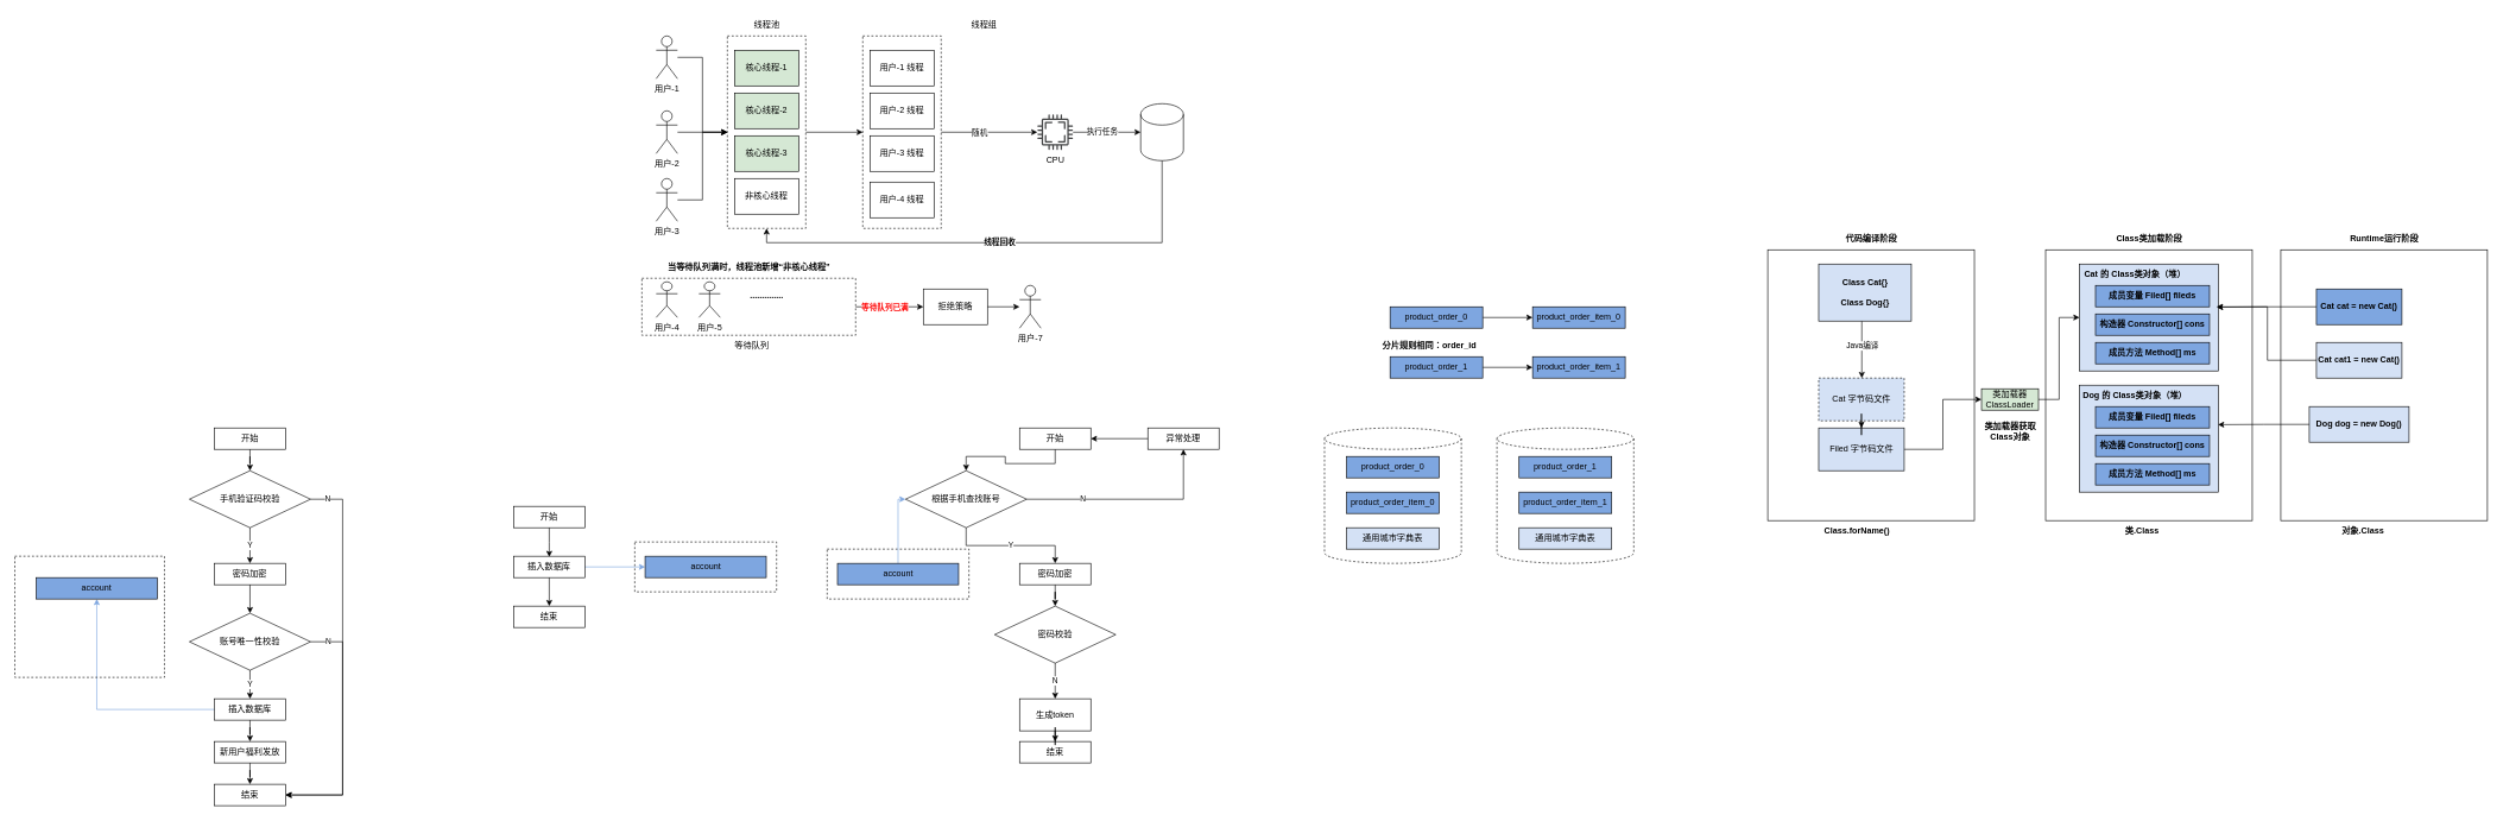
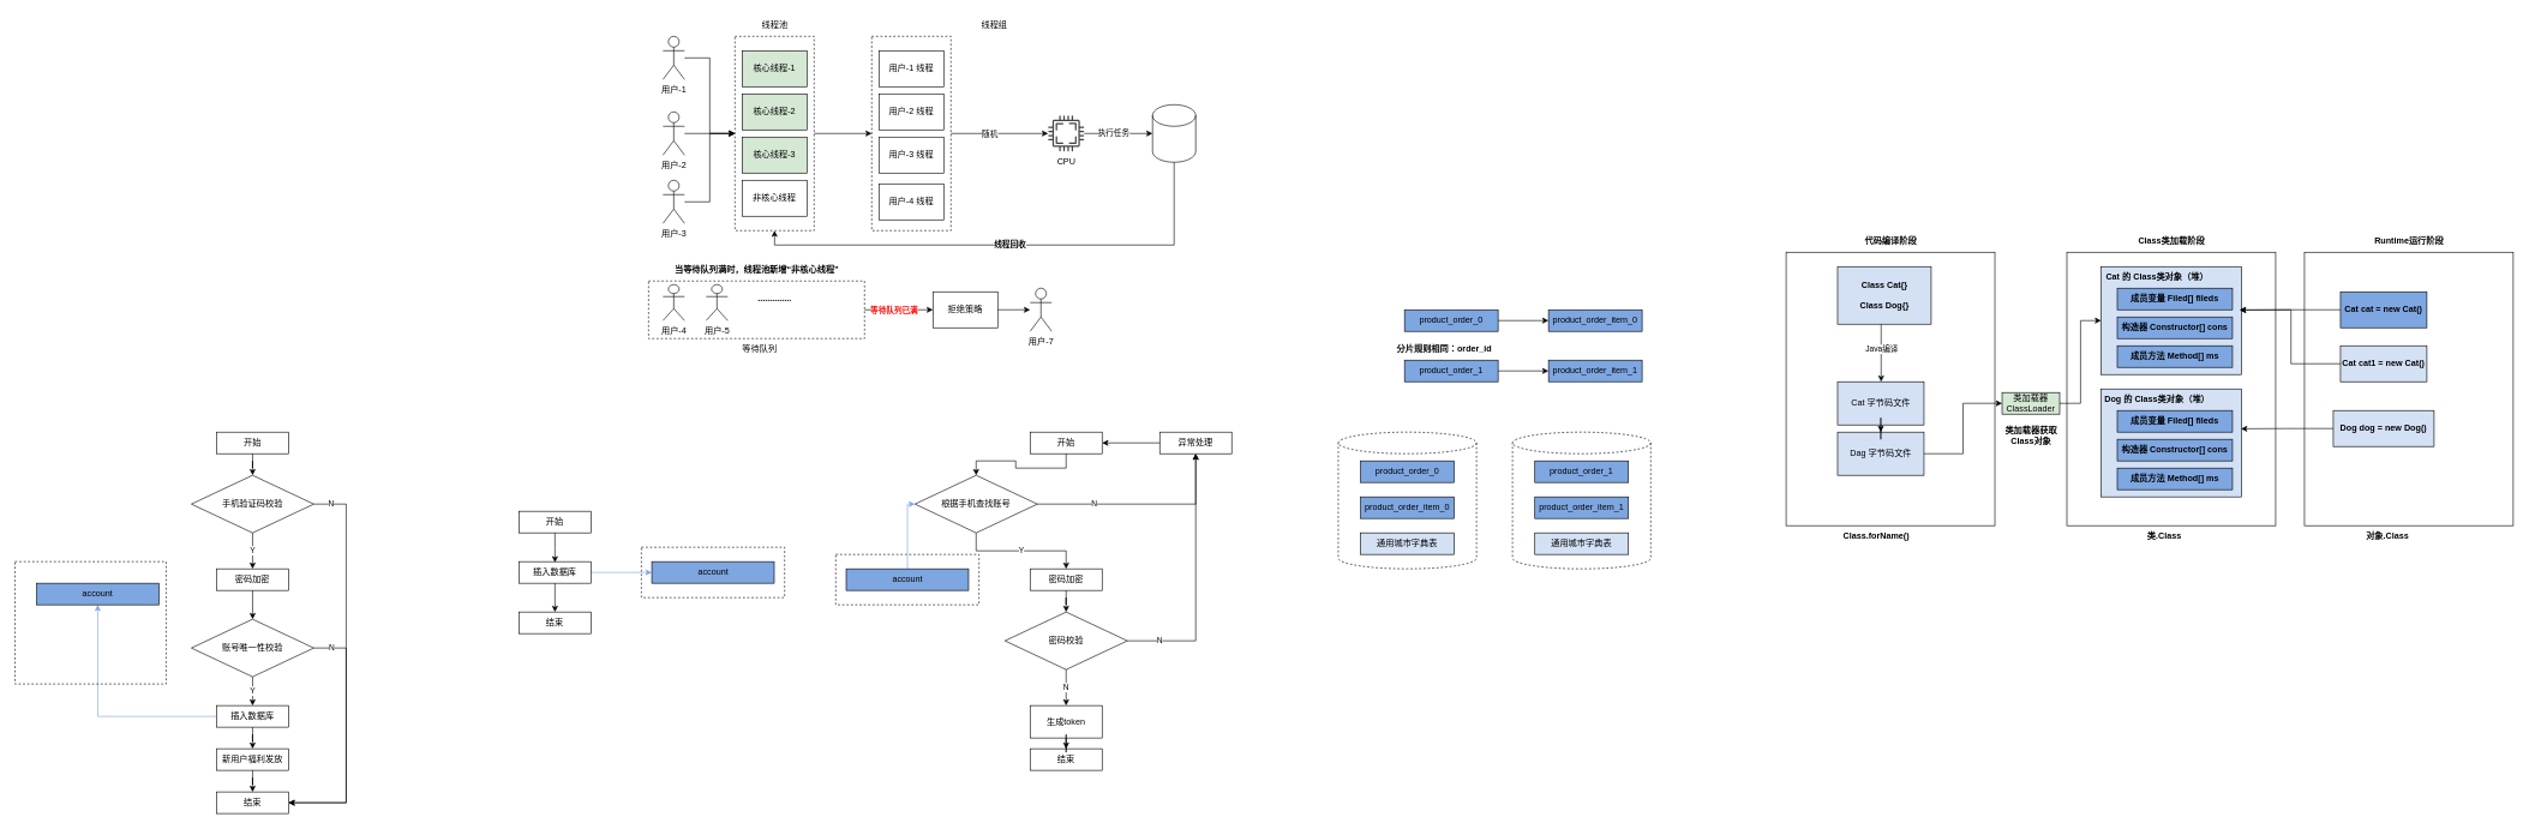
- <mxCell id="68" value="Cat 字节码文件" style="rounded=0;whiteSpace=wrap;html=1;align=center;fillColor=#D4E1F5;dashed=1;" parent="61" vertex="1"><mxGeometry x="71.52" y="210" width="120" height="60" as="geometry" /></mxCell>
+ <mxCell id="68" value="Cat 字节码文件" style="rounded=0;whiteSpace=wrap;html=1;align=center;fillColor=#D4E1F5;" parent="61" vertex="1"><mxGeometry x="71.52" y="210" width="120" height="60" as="geometry" /></mxCell>
- <mxCell id="67" value="Filed 字节码文件" style="rounded=0;whiteSpace=wrap;html=1;align=center;fillColor=#D4E1F5;" parent="61" vertex="1"><mxGeometry x="71.52" y="280" width="120" height="60" as="geometry" /></mxCell>
+ <mxCell id="67" value="Dag 字节码文件" style="rounded=0;whiteSpace=wrap;html=1;align=center;fillColor=#D4E1F5;" parent="61" vertex="1"><mxGeometry x="71.52" y="280" width="120" height="60" as="geometry" /></mxCell>
+ <mxCell id="42" value="N" style="edgeStyle=orthogonalEdgeStyle;rounded=0;orthogonalLoop=1;jettySize=auto;html=1;entryX=0.5;entryY=1;entryDx=0;entryDy=0;" parent="1" source="43" target="45" edge="1"><mxGeometry x="-0.747" relative="1" as="geometry"><mxPoint as="offset" /></mxGeometry></mxCell>
